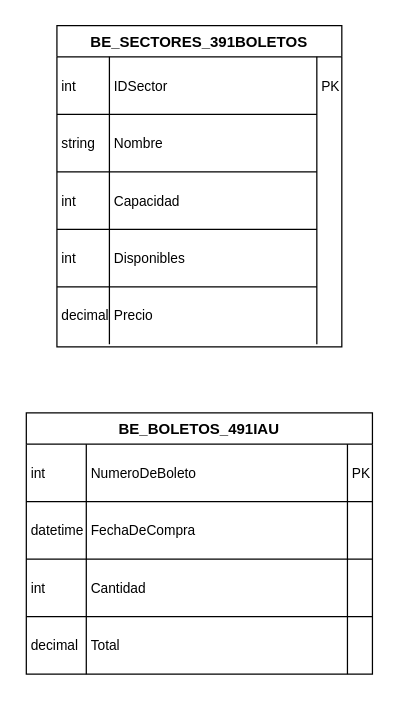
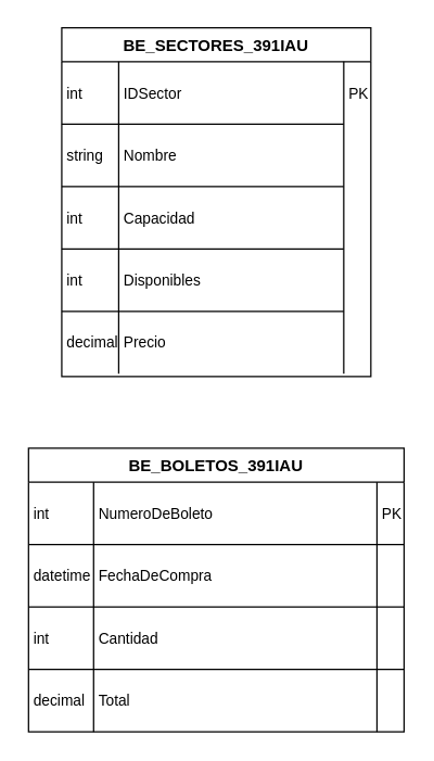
- <mxCell id="19" value="BE_SECTORES_391BOLETOS" style="shape=table;startSize=25;container=1;collapsible=0;childLayout=tableLayout;fixedRows=1;rowLines=1;fontStyle=1;align=center;resizeLast=1;" parent="1" vertex="1"><mxGeometry x="45" y="20" width="228" height="257" as="geometry" /></mxCell>
+ <mxCell id="19" value="BE_SECTORES_391IAU" style="shape=table;startSize=25;container=1;collapsible=0;childLayout=tableLayout;fixedRows=1;rowLines=1;fontStyle=1;align=center;resizeLast=1;" parent="1" vertex="1"><mxGeometry x="45" y="20" width="228" height="257" as="geometry" /></mxCell>
- <mxCell id="2" value="BE_BOLETOS_491IAU" style="shape=table;startSize=25;container=1;collapsible=0;childLayout=tableLayout;fixedRows=1;rowLines=1;fontStyle=1;align=center;resizeLast=1;" parent="1" vertex="1"><mxGeometry x="20.5" y="330" width="277" height="209" as="geometry" /></mxCell>
+ <mxCell id="2" value="BE_BOLETOS_391IAU" style="shape=table;startSize=25;container=1;collapsible=0;childLayout=tableLayout;fixedRows=1;rowLines=1;fontStyle=1;align=center;resizeLast=1;" parent="1" vertex="1"><mxGeometry x="20.5" y="330" width="277" height="209" as="geometry" /></mxCell>
